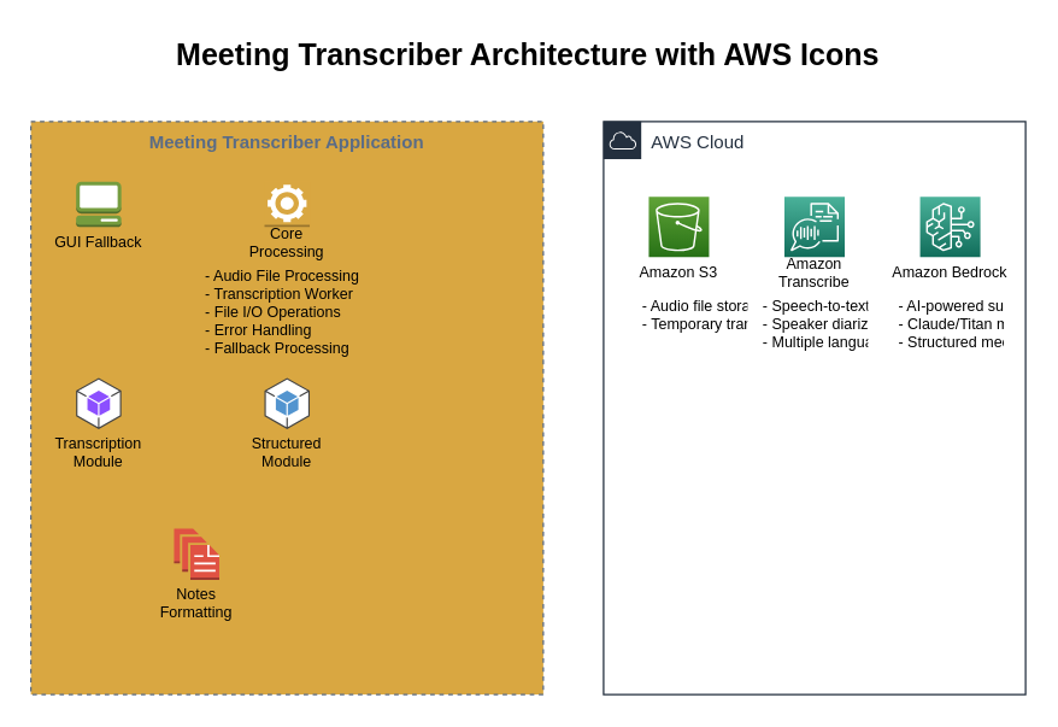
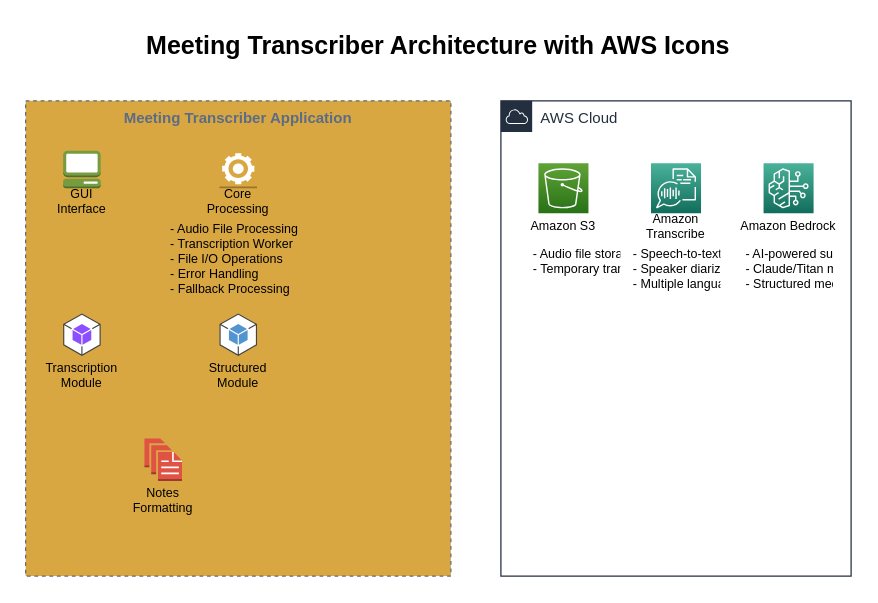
- <mxCell id="15" value="GUI Fallback" style="text;html=1;strokeColor=none;fillColor=none;align=center;verticalAlign=middle;whiteSpace=wrap;rounded=0;fontSize=10;" vertex="1" parent="1"><mxGeometry x="35" y="150" width="60" height="20" as="geometry" /></mxCell>
+ <mxCell id="15" value="GUI Interface" style="text;html=1;strokeColor=none;fillColor=none;align=center;verticalAlign=middle;whiteSpace=wrap;rounded=0;fontSize=10;" vertex="1" parent="1"><mxGeometry x="35" y="150" width="60" height="20" as="geometry" /></mxCell>
